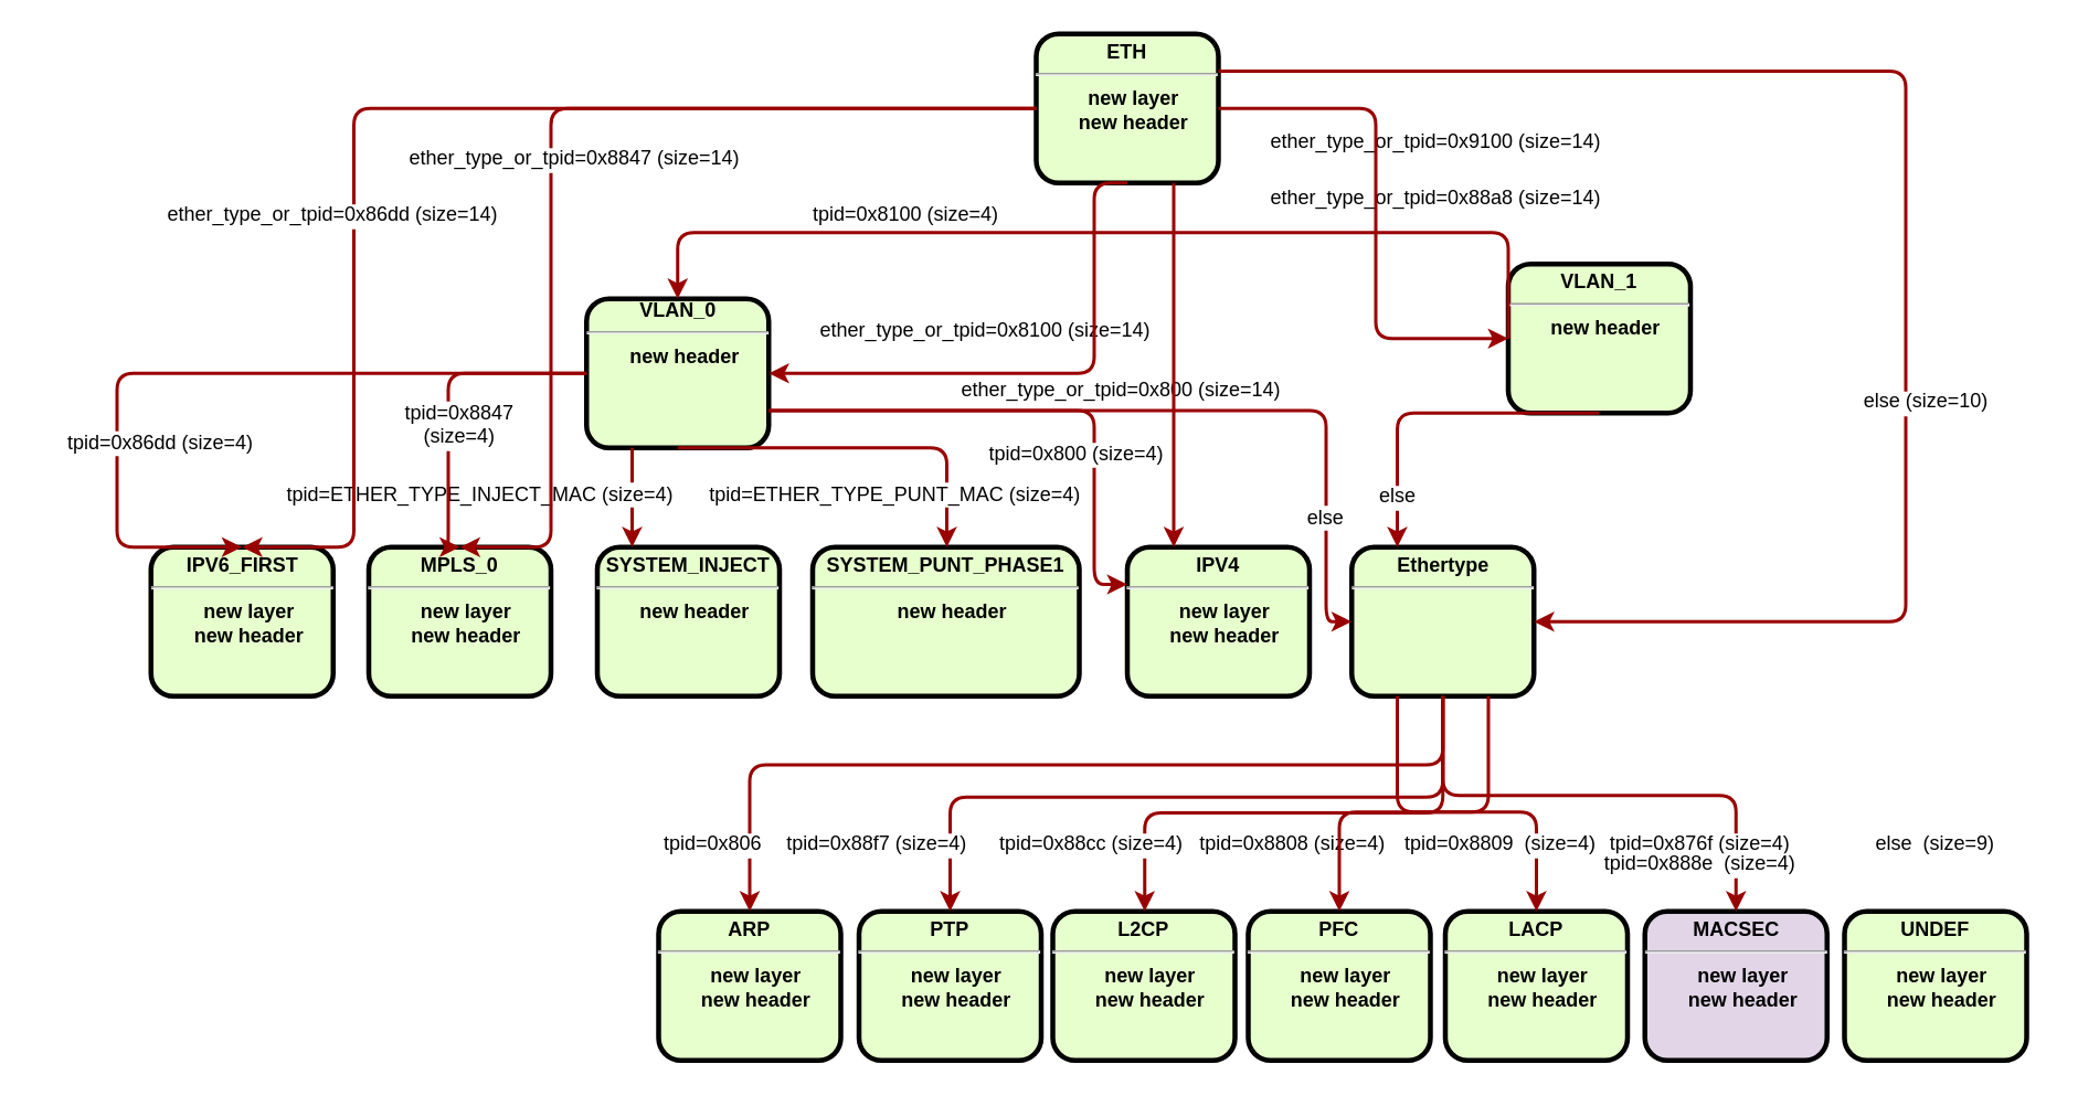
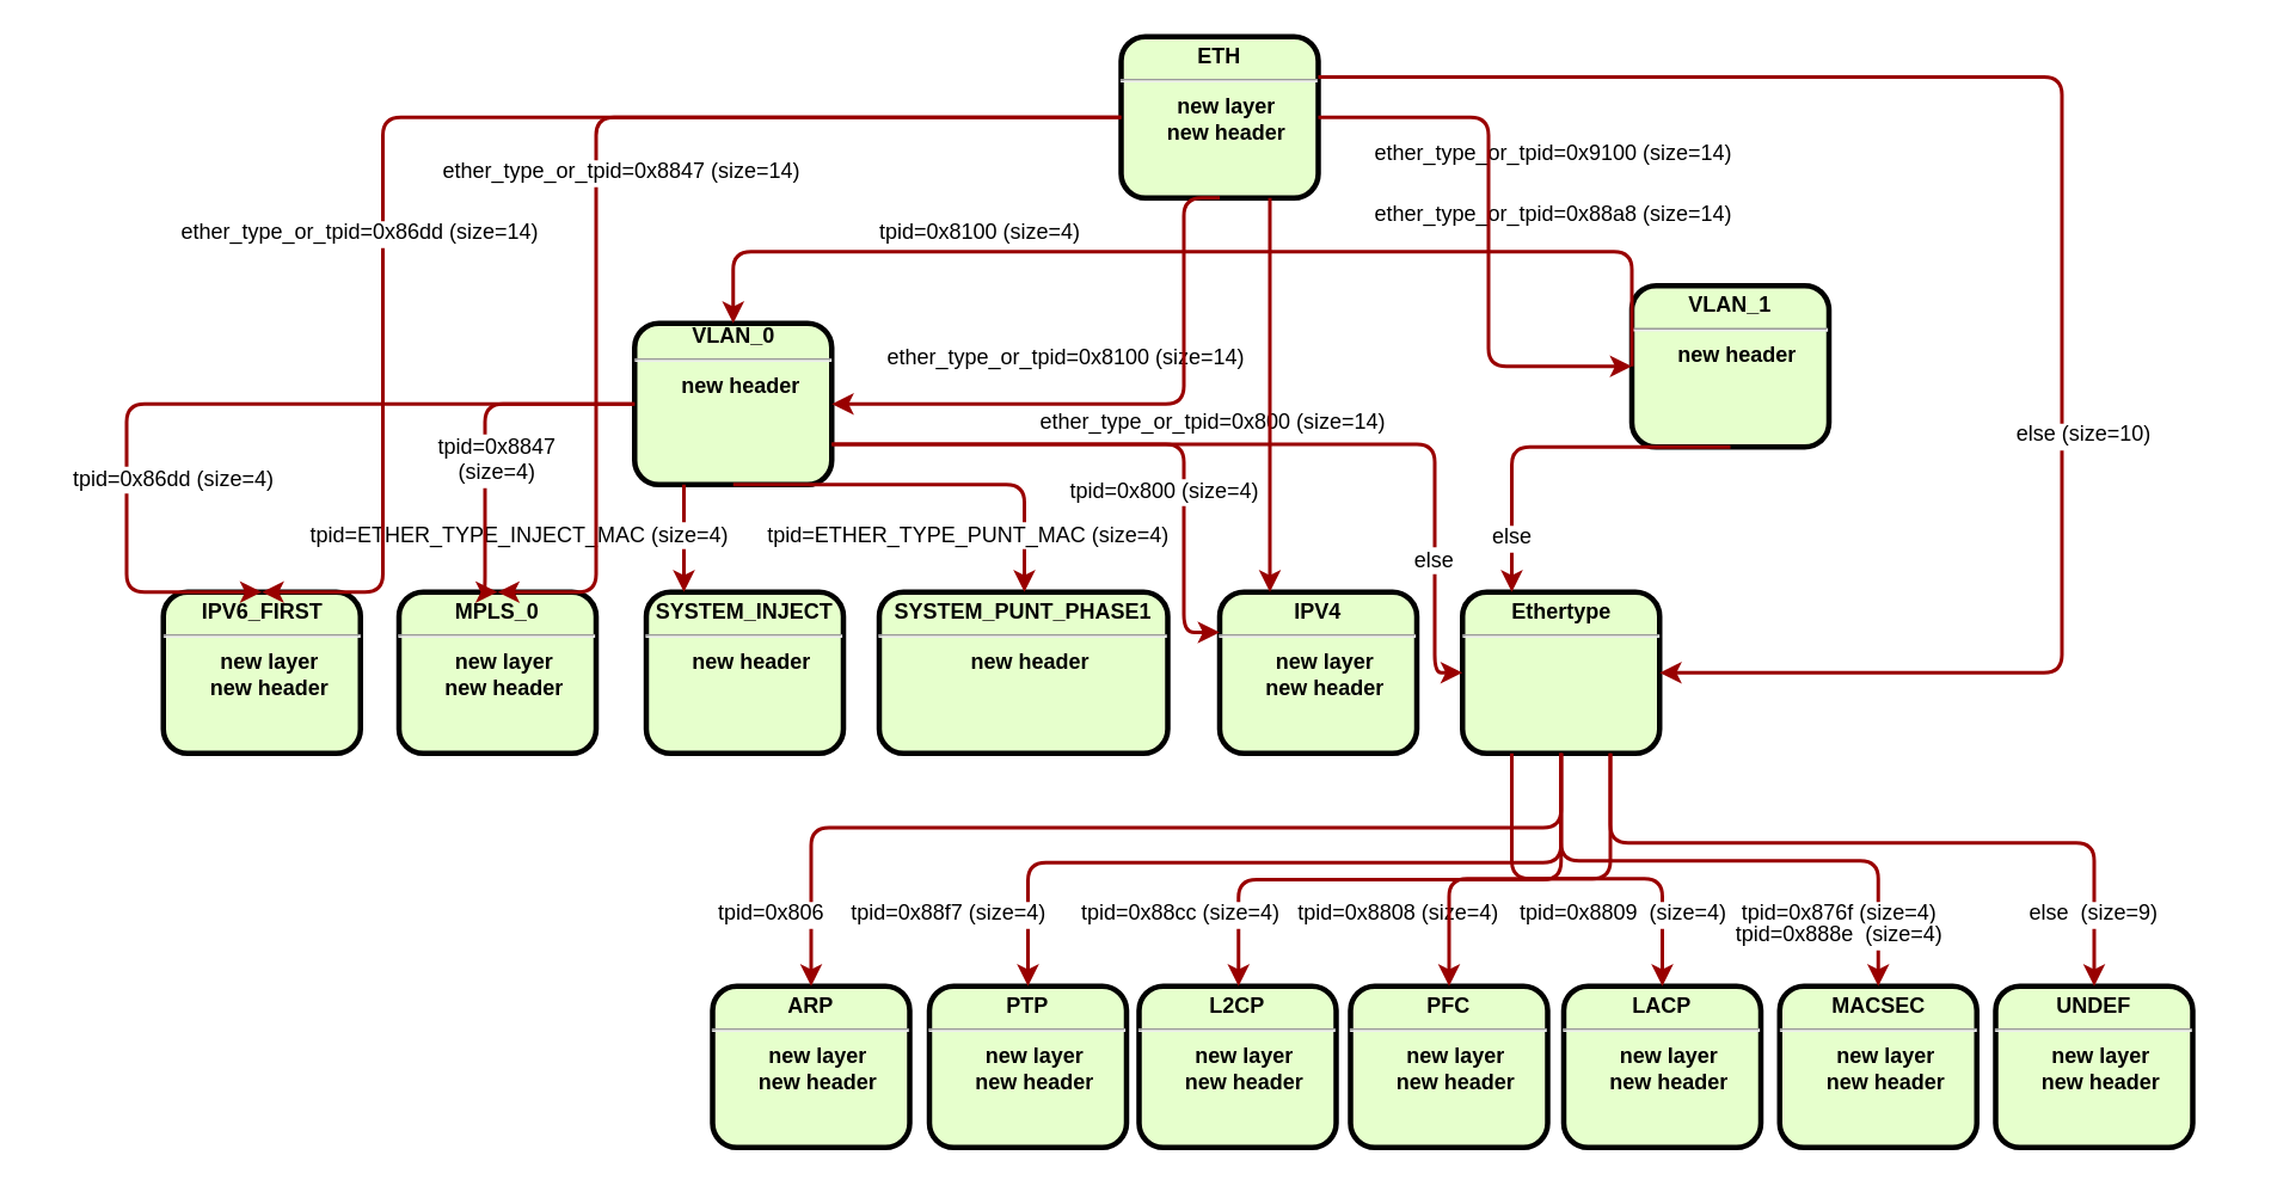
+ <mxCell id="31" value="" style="edgeStyle=elbowEdgeStyle;elbow=vertical;strokeColor=#990000;strokeWidth=2;exitX=0.75;exitY=1;exitDx=0;exitDy=0;entryX=0.5;entryY=0;entryDx=0;entryDy=0;" parent="1" source="10" target="22" edge="1"><mxGeometry width="100" height="100" relative="1" as="geometry"><mxPoint x="1080.5" y="470" as="sourcePoint" /><mxPoint x="800.5" y="565" as="targetPoint" /><Array as="points"><mxPoint x="1049.5" y="470" /></Array></mxGeometry></mxCell>
- <mxCell id="21" value="&lt;p style=&quot;margin: 4px 0px 0px ; text-align: center&quot;&gt;MACSEC&lt;/p&gt;&lt;hr&gt;&lt;p style=&quot;margin: 0px 0px 0px 8px&quot;&gt;new layer&lt;/p&gt;&lt;p style=&quot;margin: 0px 0px 0px 8px&quot;&gt;new header&lt;/p&gt;" style="verticalAlign=middle;align=center;overflow=fill;fontSize=12;fontFamily=Helvetica;html=1;rounded=1;fontStyle=1;strokeWidth=3;fillColor=#e1d5e7;" parent="1" vertex="1"><mxGeometry x="992.5" y="550" width="110" height="90" as="geometry" /></mxCell>
+ <mxCell id="21" value="&lt;p style=&quot;margin: 4px 0px 0px ; text-align: center&quot;&gt;MACSEC&lt;/p&gt;&lt;hr&gt;&lt;p style=&quot;margin: 0px 0px 0px 8px&quot;&gt;new layer&lt;/p&gt;&lt;p style=&quot;margin: 0px 0px 0px 8px&quot;&gt;new header&lt;/p&gt;" style="verticalAlign=middle;align=center;overflow=fill;fontSize=12;fontFamily=Helvetica;html=1;rounded=1;fontStyle=1;strokeWidth=3;fillColor=#E6FFCC" parent="1" vertex="1"><mxGeometry x="992.5" y="550" width="110" height="90" as="geometry" /></mxCell>
